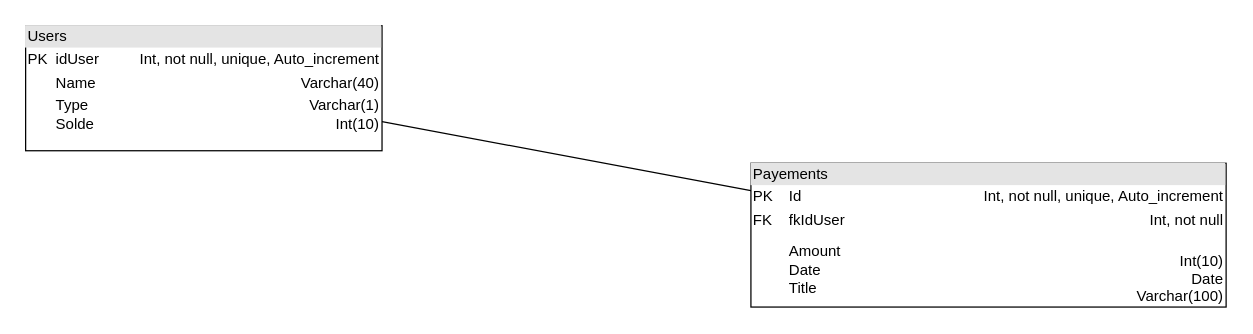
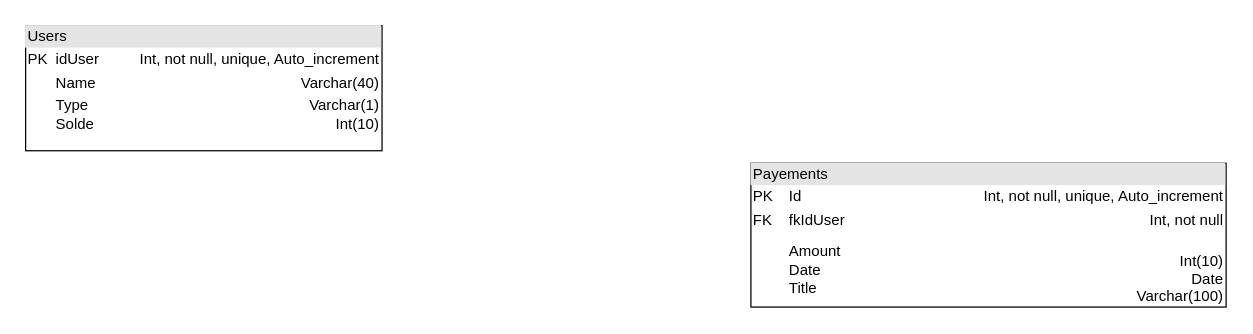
- <mxCell id="4" value="" style="endArrow=none;html=1;" edge="1" parent="1" source="2" target="3"><mxGeometry width="50" height="50" relative="1" as="geometry"><mxPoint x="500" y="70" as="sourcePoint" /><mxPoint x="550" y="20" as="targetPoint" /></mxGeometry></mxCell>
